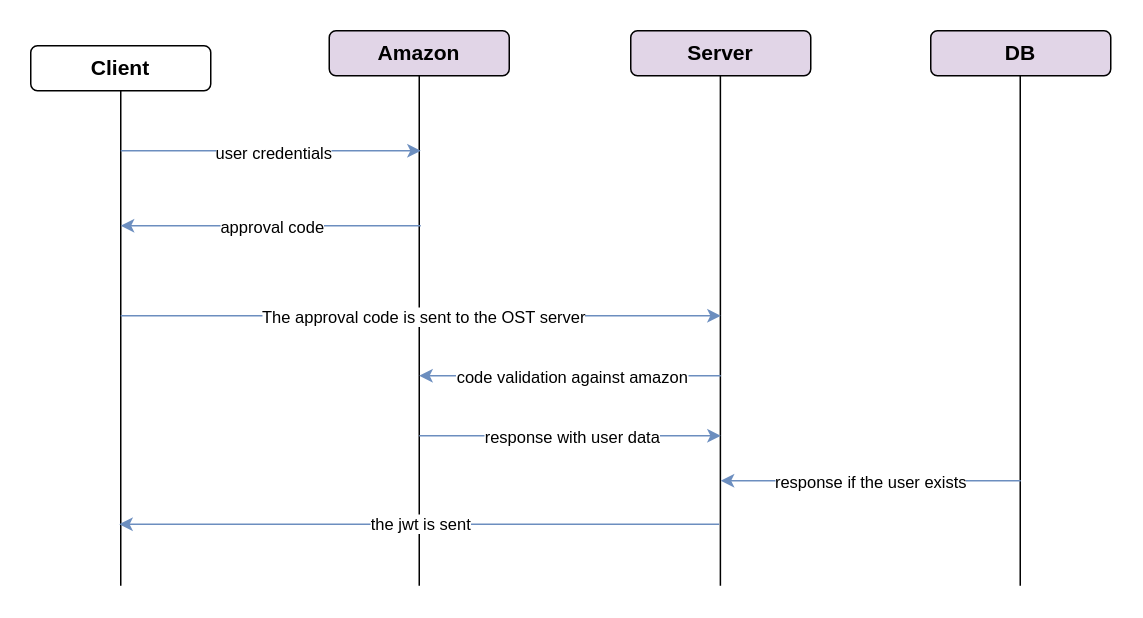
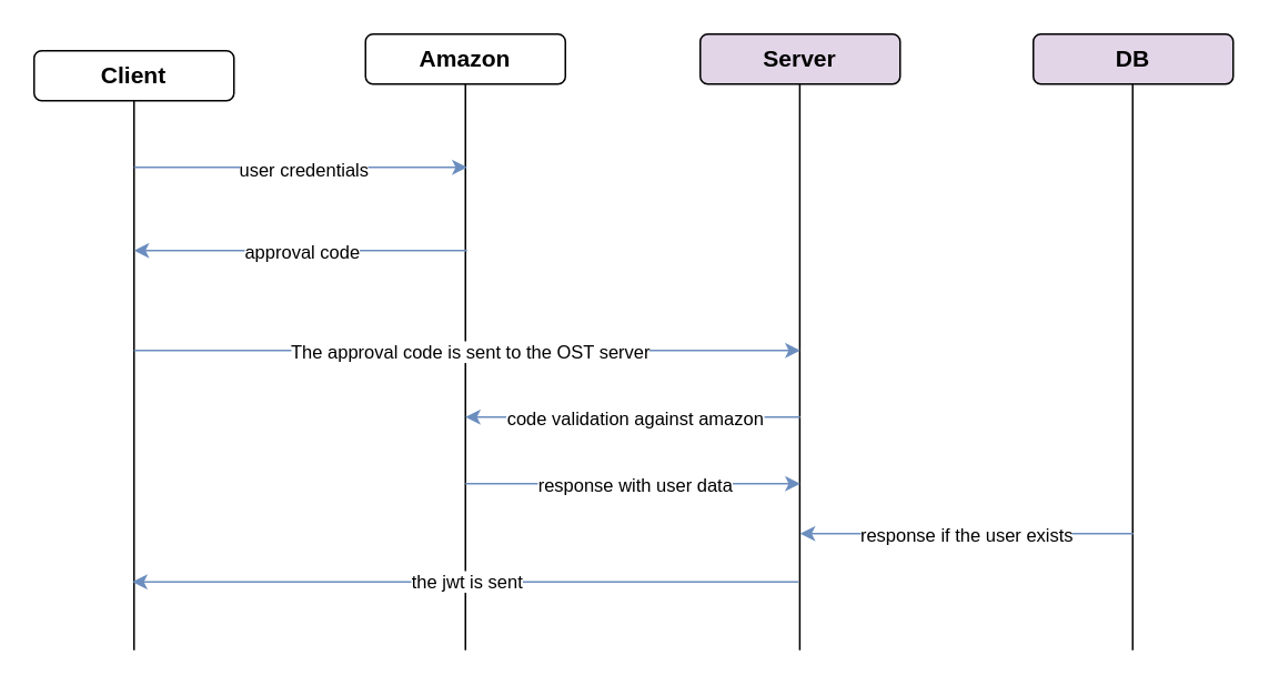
- <mxCell id="3" value="&lt;h3&gt;Amazon&lt;/h3&gt;" style="rounded=1;whiteSpace=wrap;html=1;fillColor=#e1d5e7;" vertex="1" parent="1"><mxGeometry x="219" y="20" width="120" height="30" as="geometry" /></mxCell>
+ <mxCell id="3" value="&lt;h3&gt;Amazon&lt;/h3&gt;" style="rounded=1;whiteSpace=wrap;html=1;" vertex="1" parent="1"><mxGeometry x="219" y="20" width="120" height="30" as="geometry" /></mxCell>
